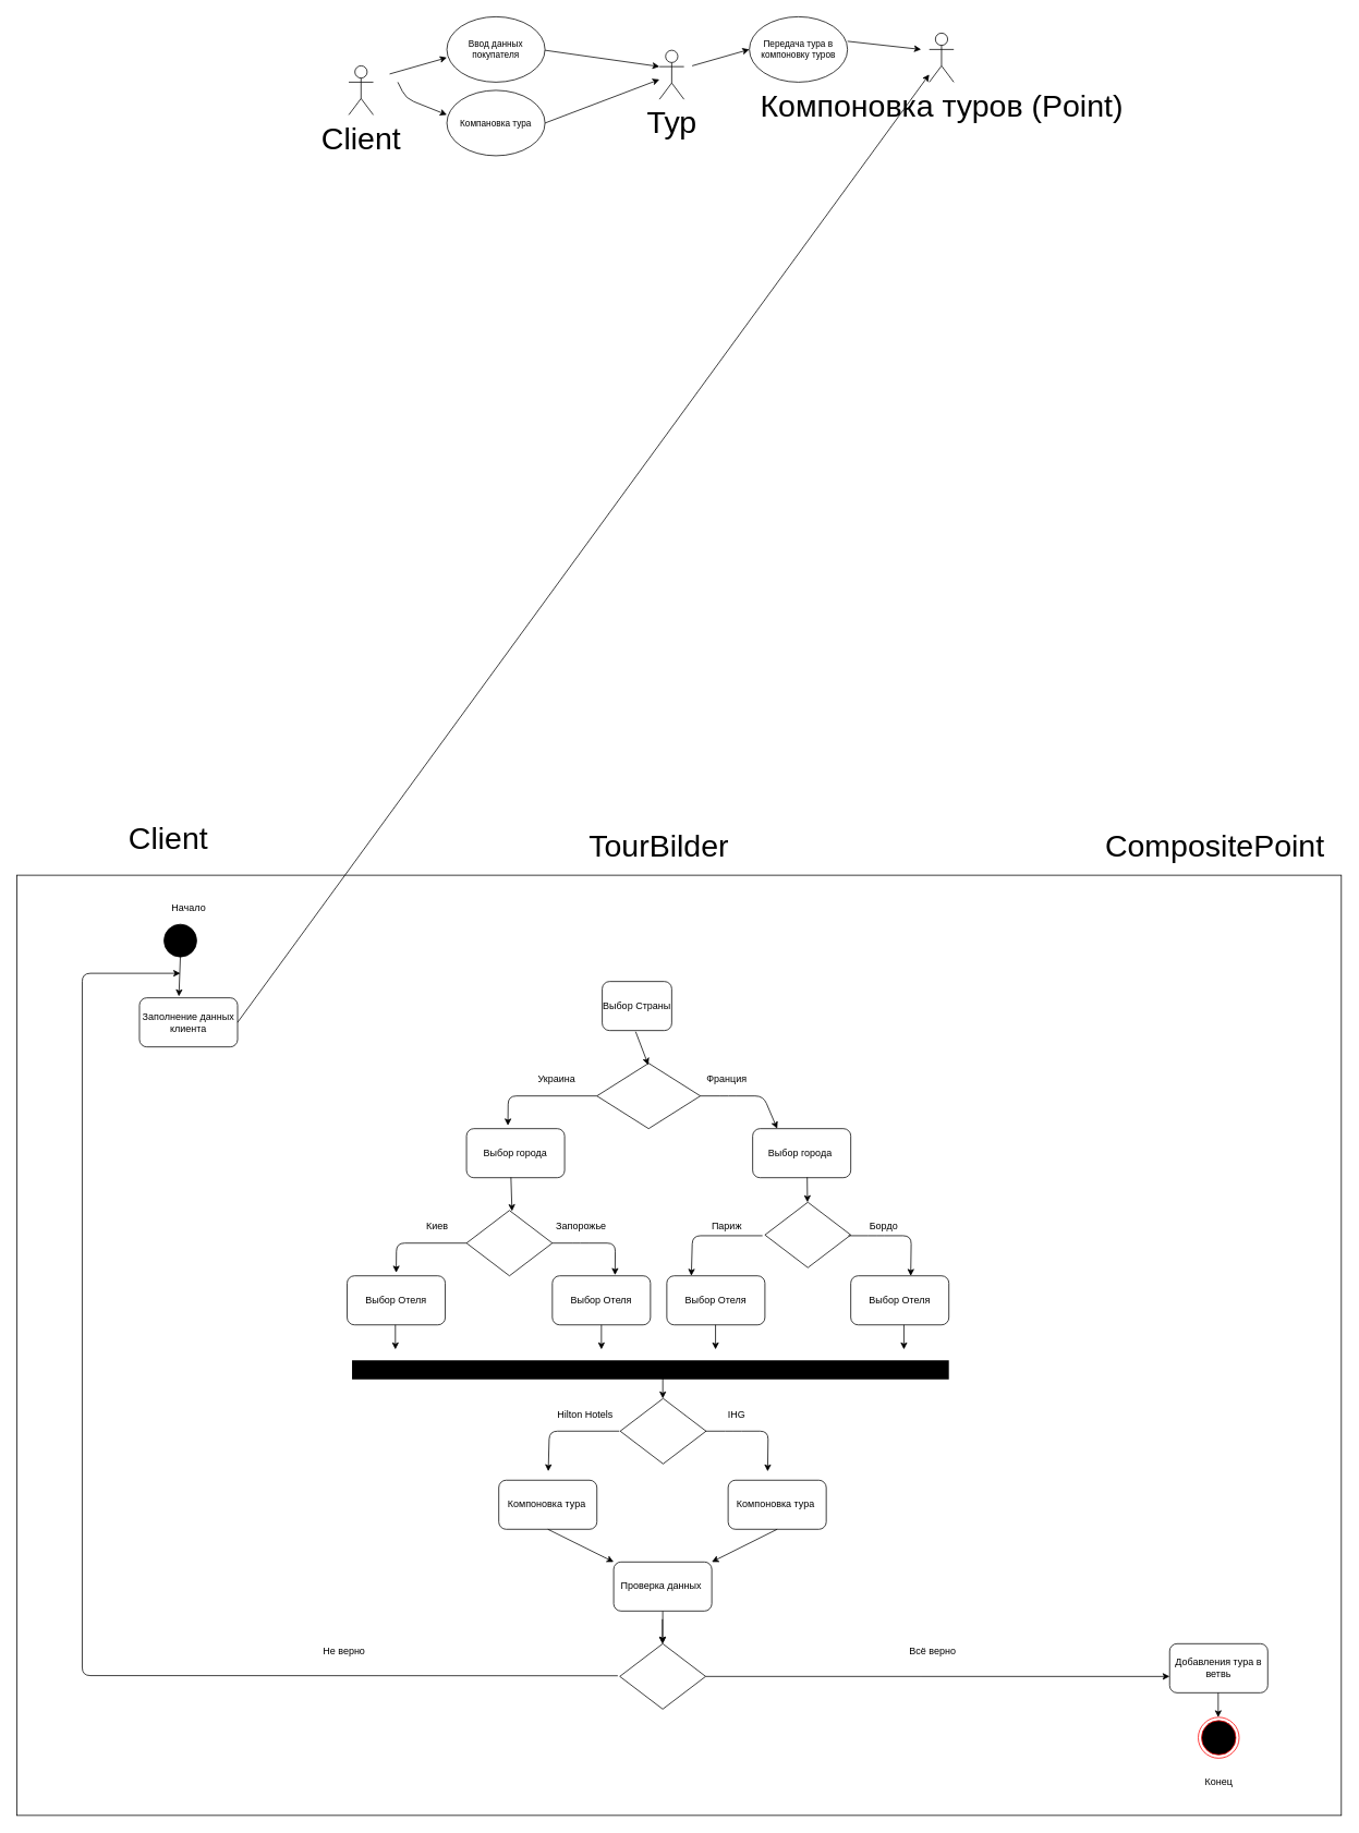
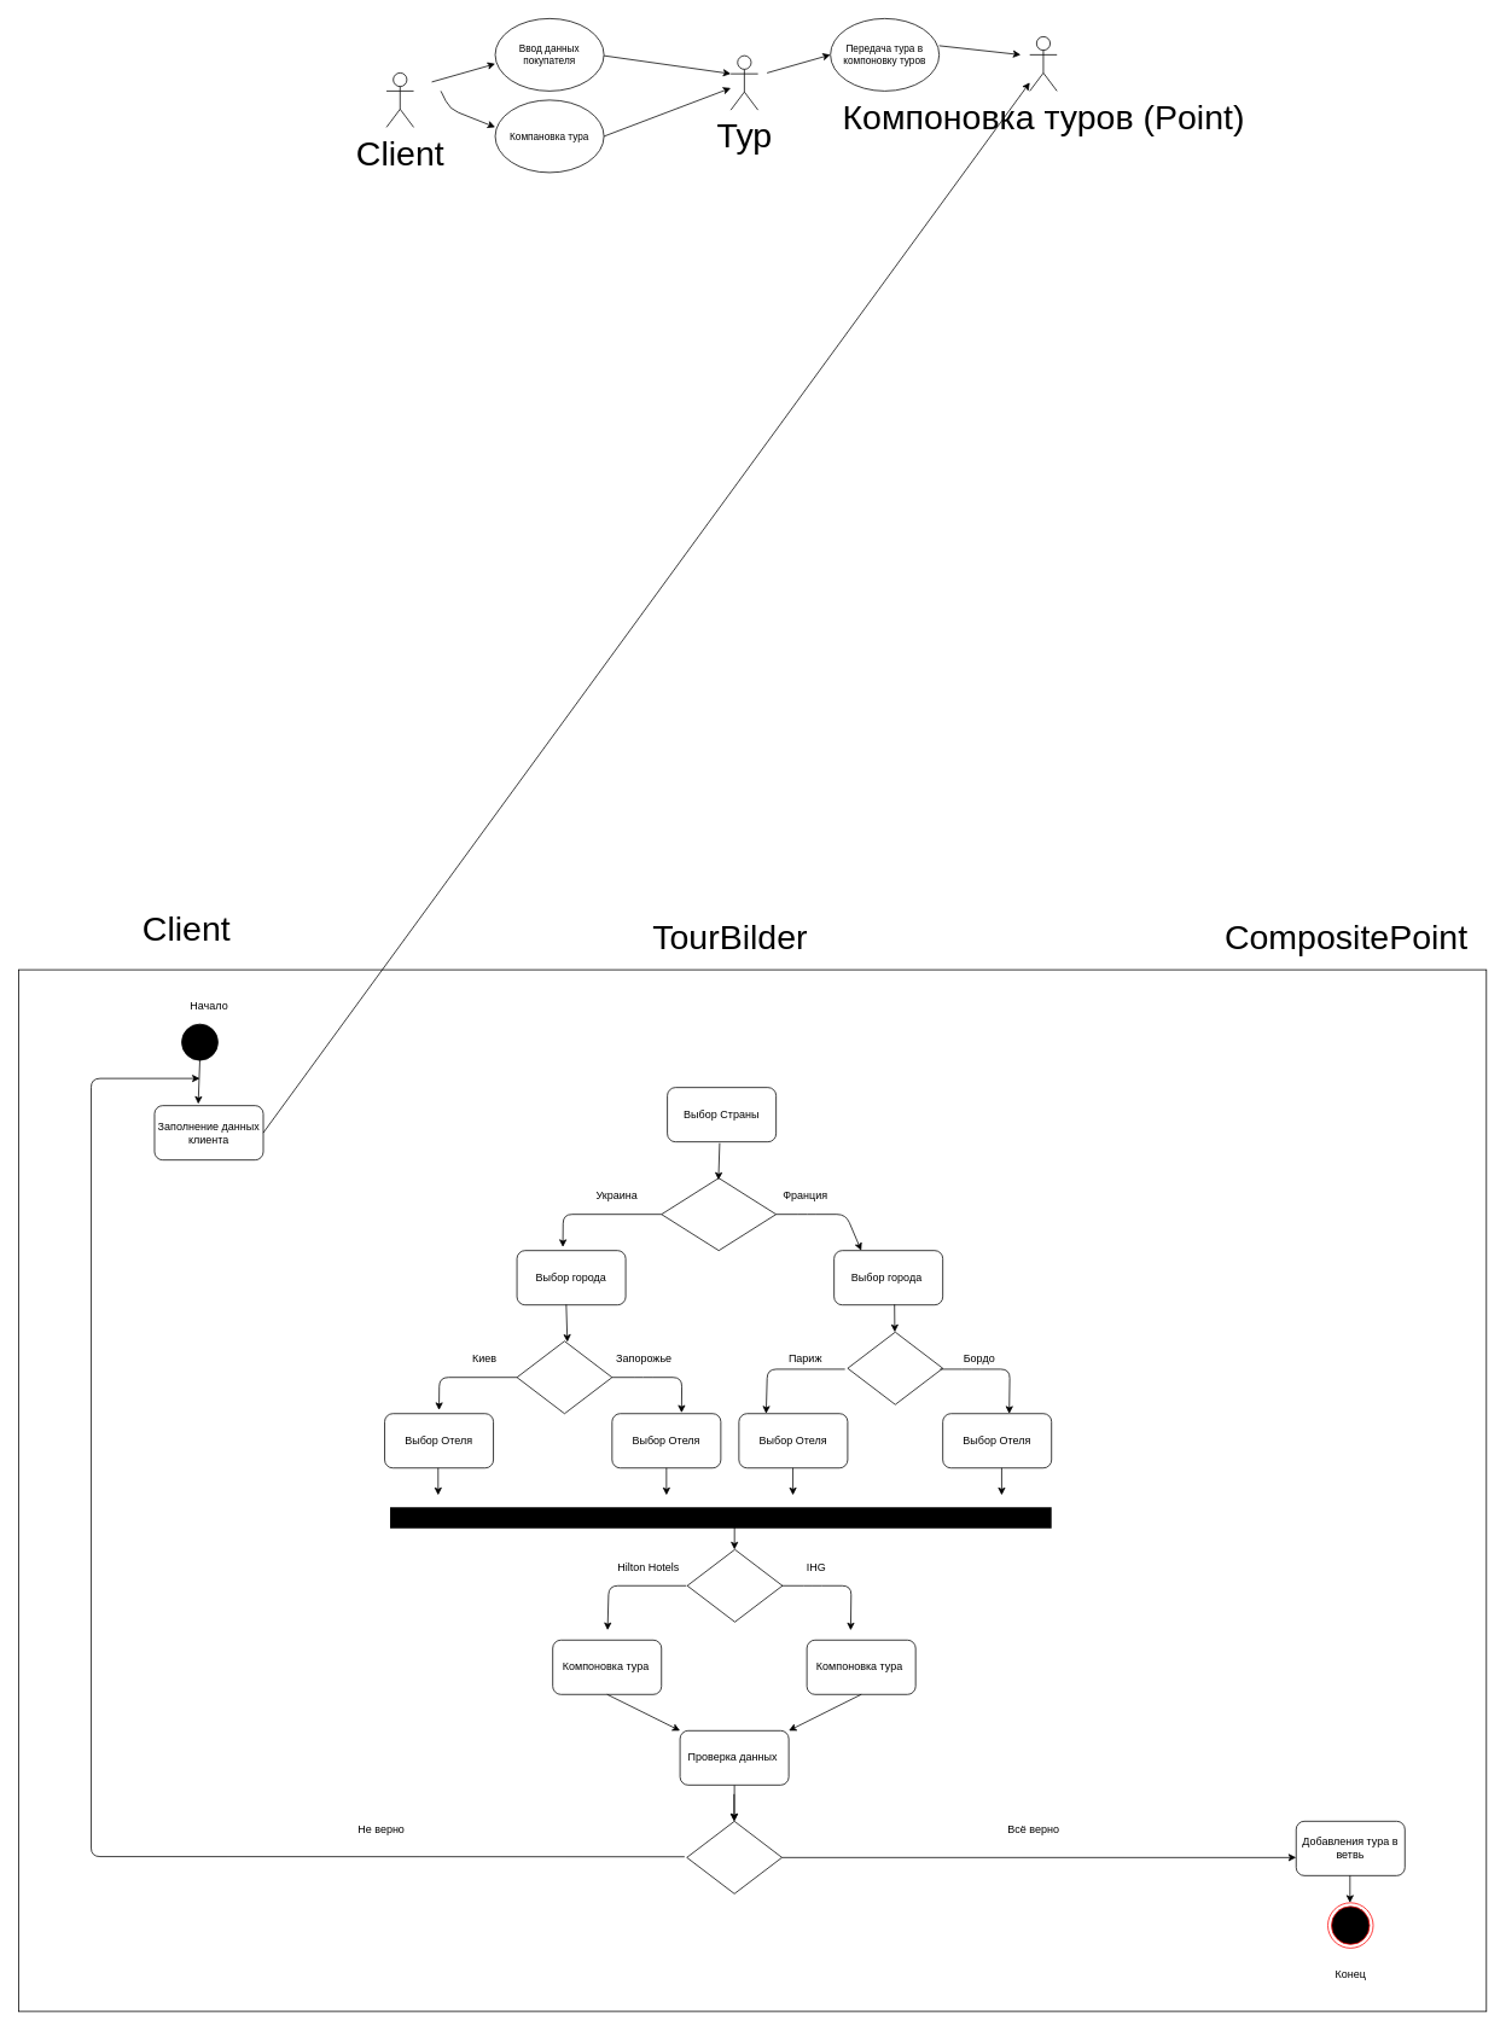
- <mxCell id="5" value="Выбор Страны" style="rounded=1;whiteSpace=wrap;html=1;" parent="1" vertex="1"><mxGeometry x="736" y="1200" width="85" height="60" as="geometry" /></mxCell>
+ <mxCell id="5" value="Выбор Страны" style="rounded=1;whiteSpace=wrap;html=1;" parent="1" vertex="1"><mxGeometry x="736" y="1200" width="120" height="60" as="geometry" /></mxCell>
